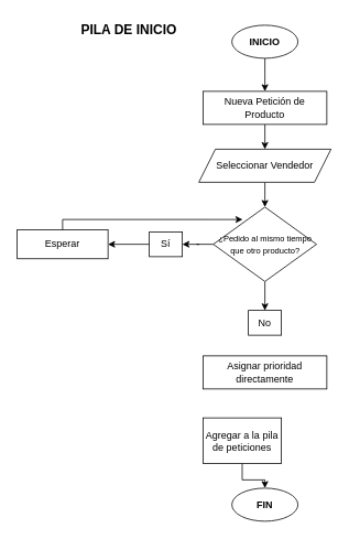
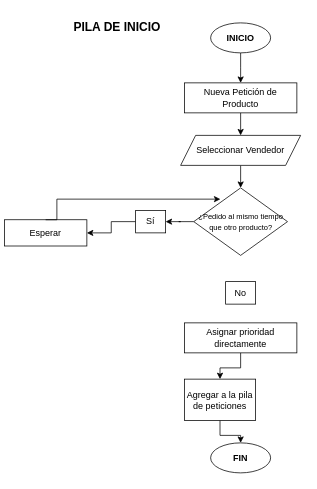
- <mxCell id="20" value="Esperar" style="rounded=0;whiteSpace=wrap;html=1;fillColor=none;" parent="1" vertex="1"><mxGeometry x="20" y="277.5" width="110" height="35" as="geometry" /></mxCell>
+ <mxCell id="20" value="Esperar" style="rounded=0;whiteSpace=wrap;html=1;fillColor=none;" parent="1" vertex="1"><mxGeometry x="5" y="292.5" width="110" height="35" as="geometry" /></mxCell>
- <mxCell id="16" style="edgeStyle=orthogonalEdgeStyle;rounded=0;orthogonalLoop=1;jettySize=auto;html=1;exitX=0.5;exitY=1;exitDx=0;exitDy=0;entryX=0.5;entryY=0;entryDx=0;entryDy=0;" parent="1" source="17" target="18" edge="1"><mxGeometry relative="1" as="geometry" /></mxCell>
+ <mxCell id="4" style="edgeStyle=orthogonalEdgeStyle;rounded=0;orthogonalLoop=1;jettySize=auto;html=1;exitX=0.5;exitY=1;exitDx=0;exitDy=0;entryX=0.5;entryY=0;entryDx=0;entryDy=0;" parent="1" source="5" target="7" edge="1"><mxGeometry relative="1" as="geometry" /></mxCell>
